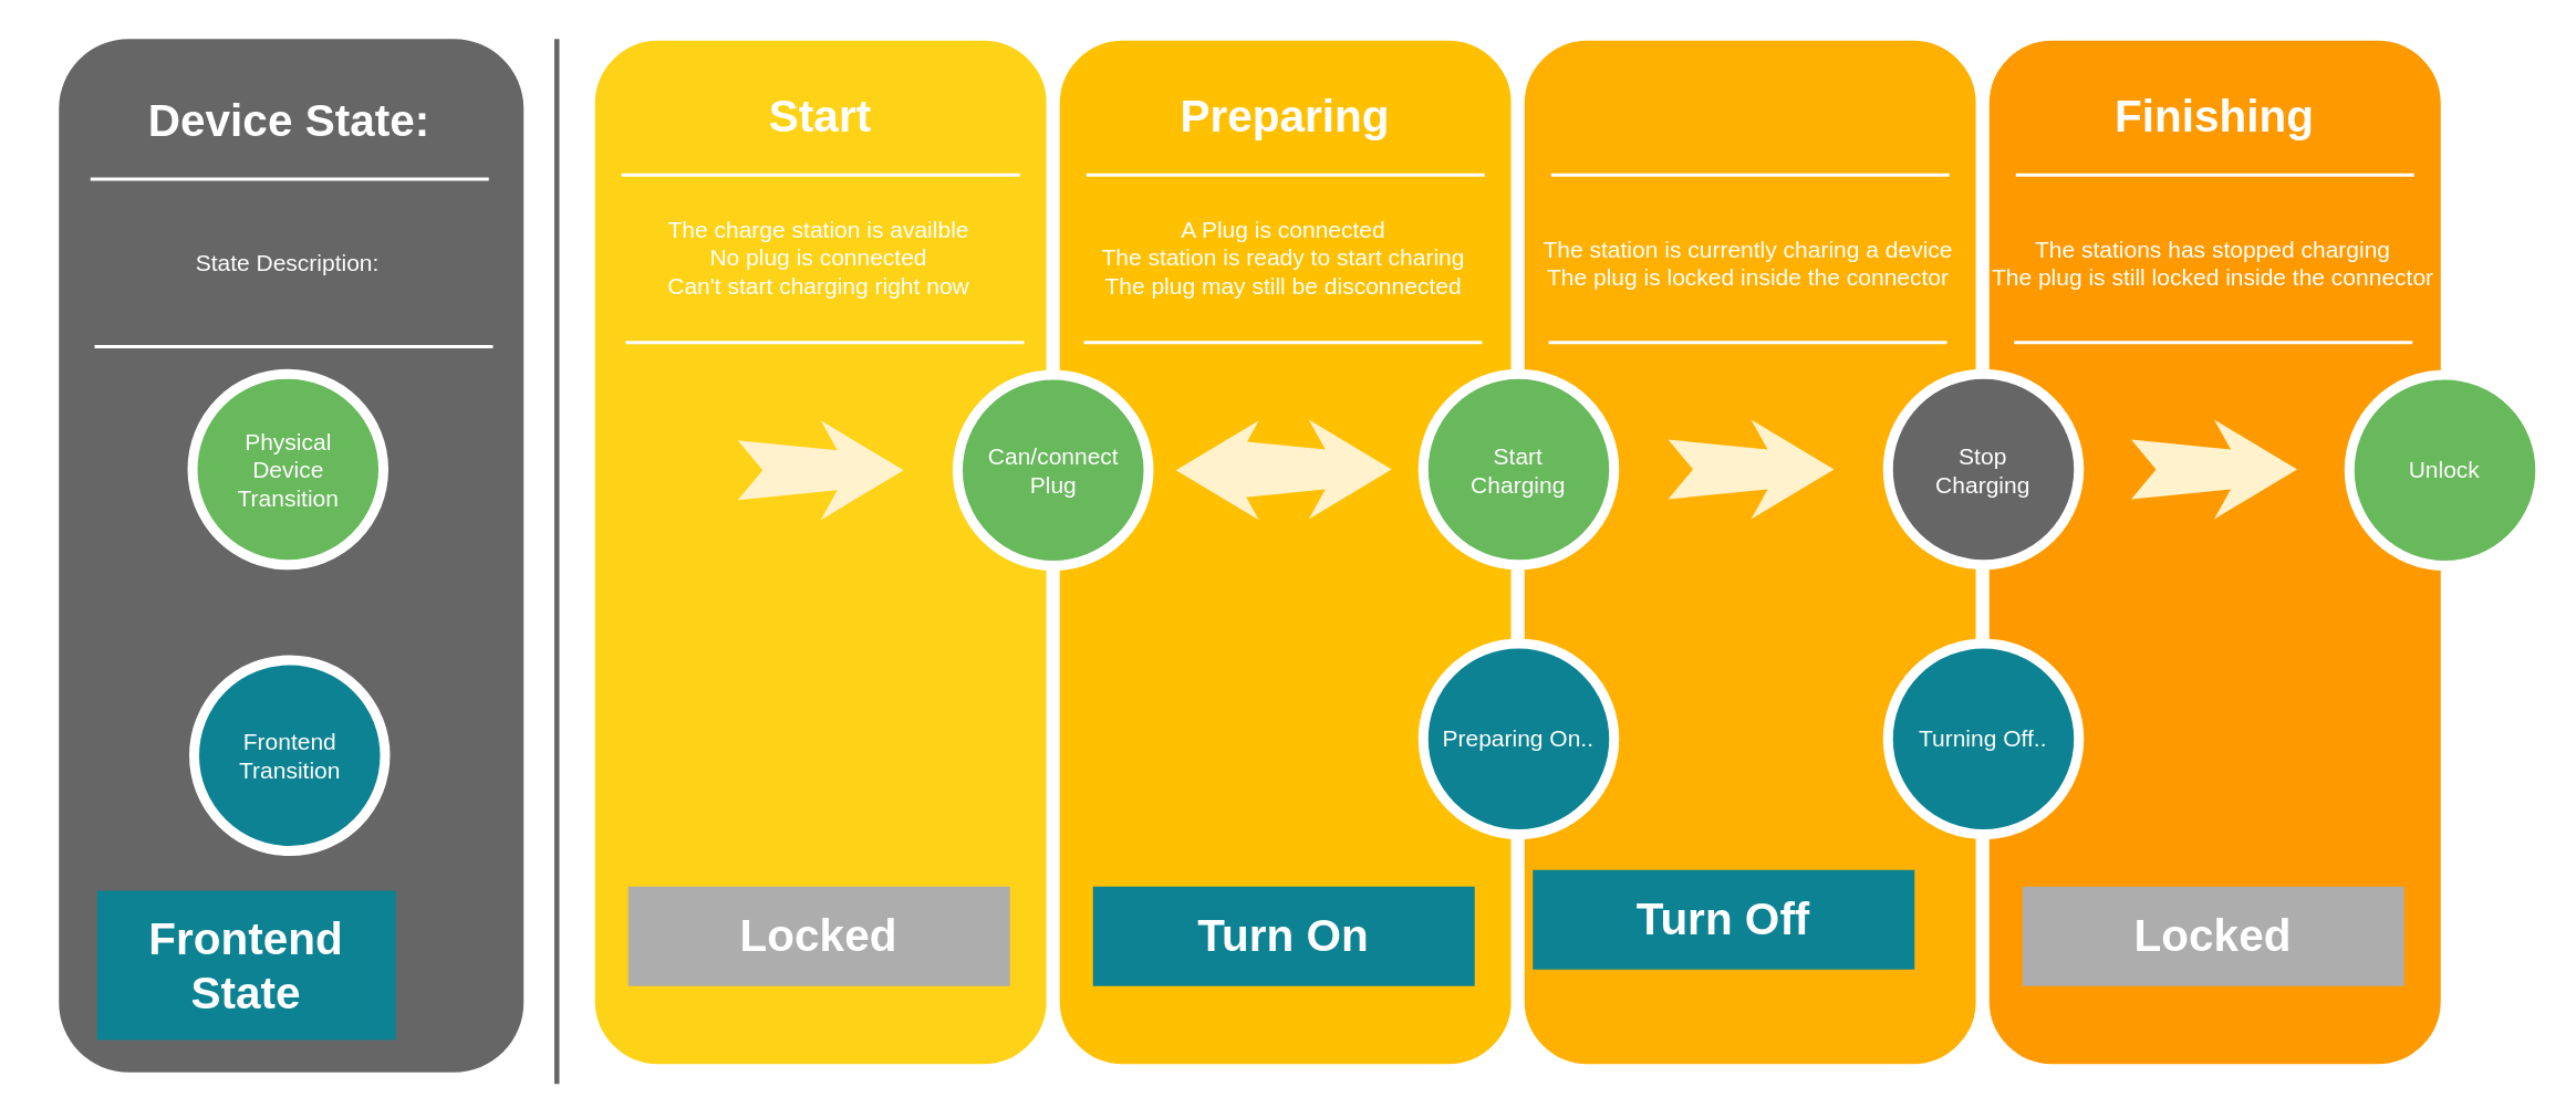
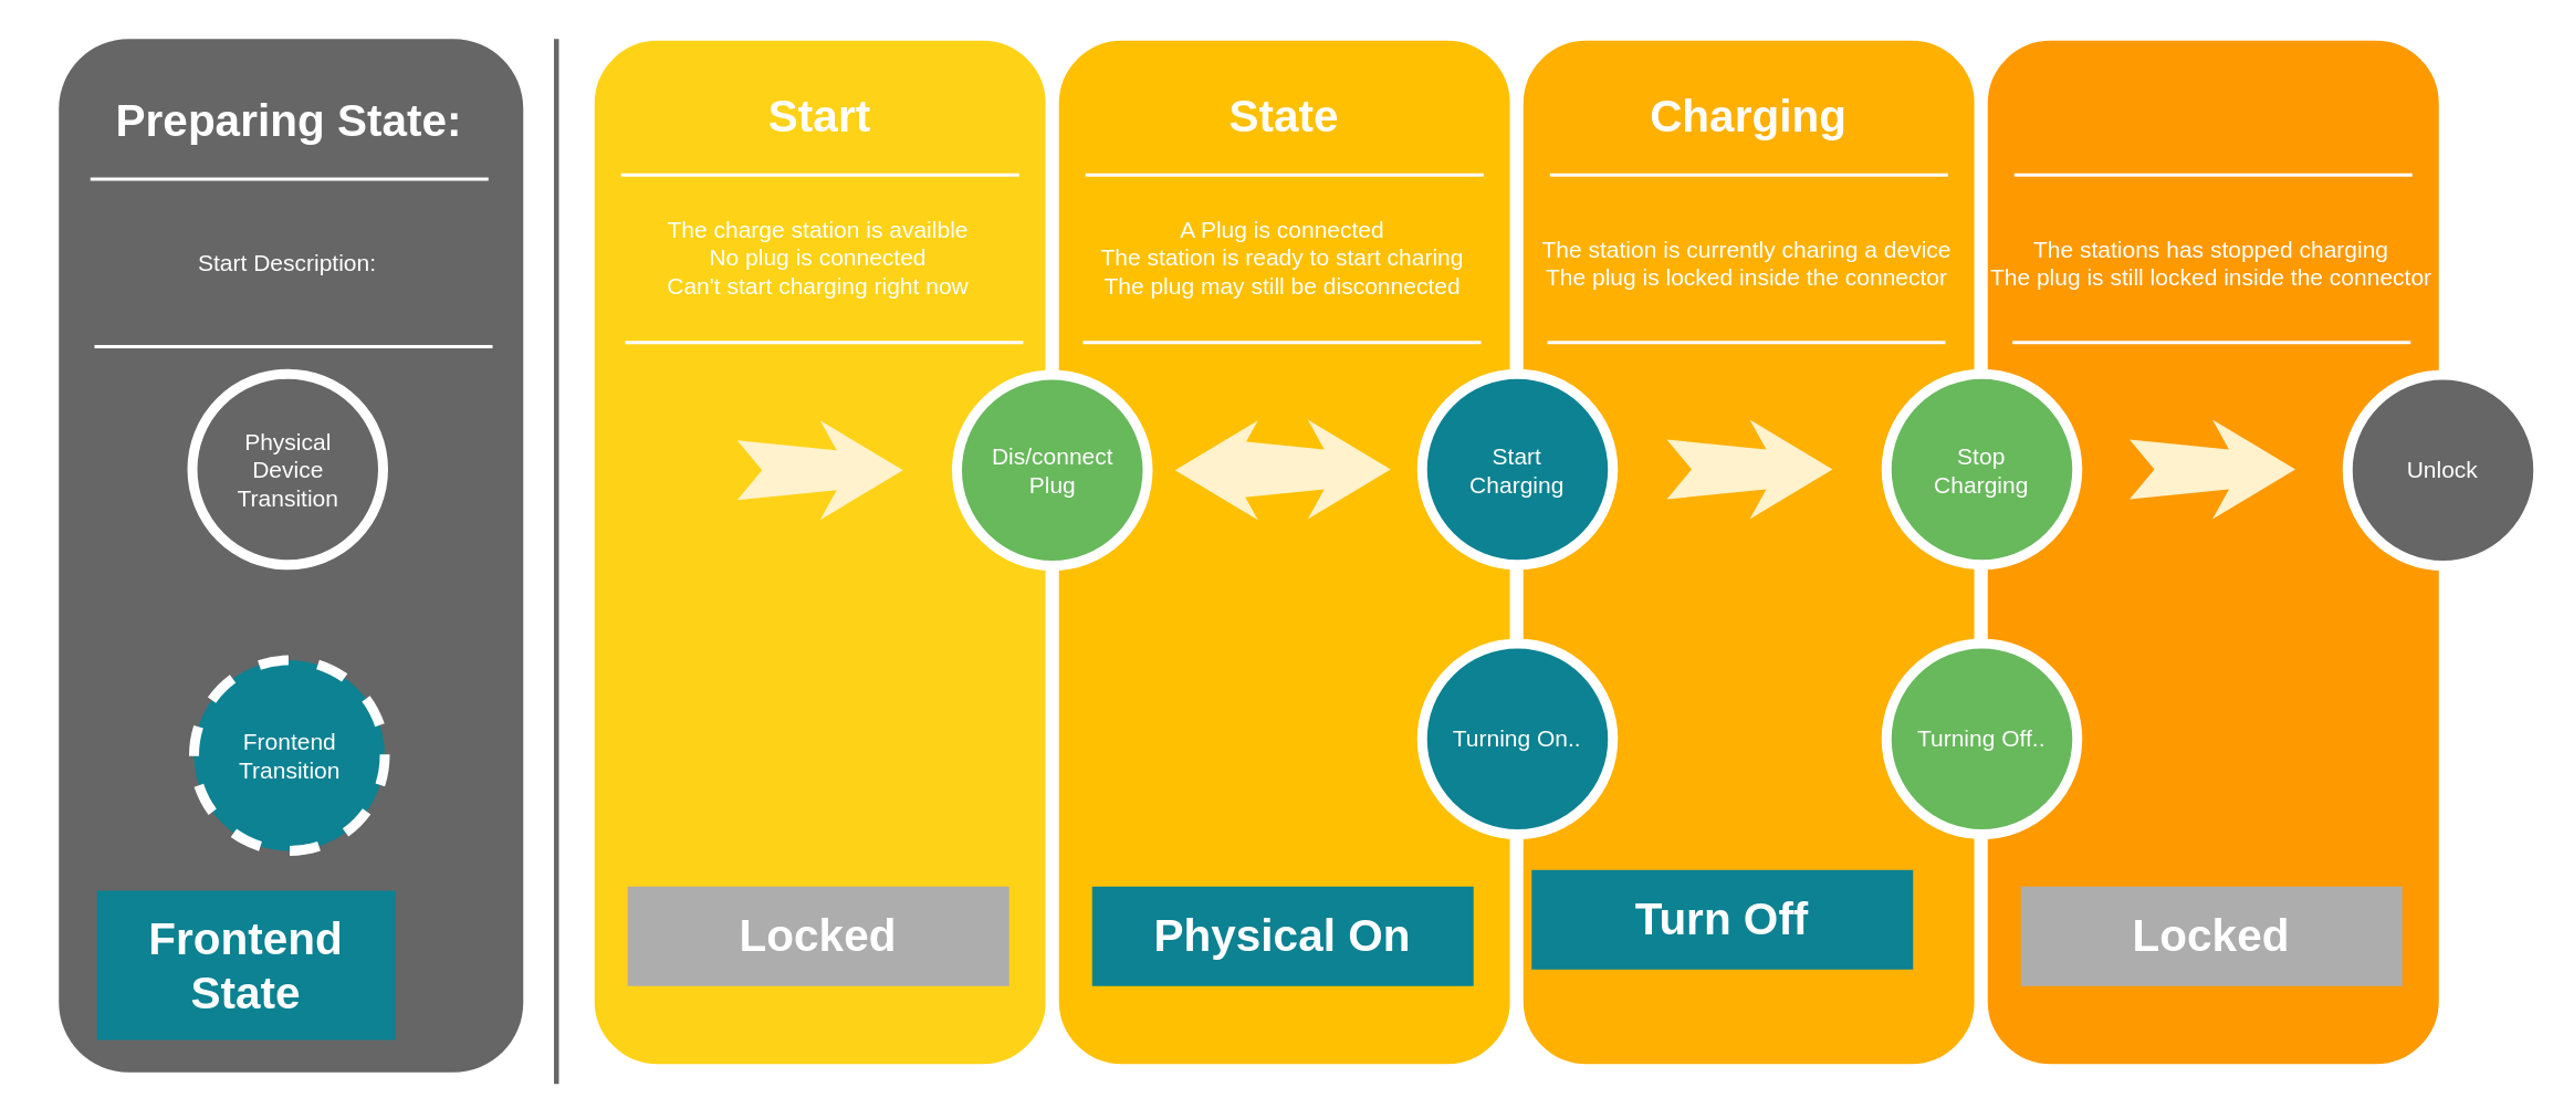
- <mxCell id="8" value="Preparing" style="text;html=1;strokeColor=none;fillColor=none;align=center;verticalAlign=middle;whiteSpace=wrap;rounded=0;shadow=0;fontSize=27;fontColor=#FFFFFF;fontStyle=1" parent="1" vertex="1"><mxGeometry x="634" y="40" width="280" height="60" as="geometry" /></mxCell>
+ <mxCell id="8" value="State" style="text;html=1;strokeColor=none;fillColor=none;align=center;verticalAlign=middle;whiteSpace=wrap;rounded=0;shadow=0;fontSize=27;fontColor=#FFFFFF;fontStyle=1" parent="1" vertex="1"><mxGeometry x="634" y="40" width="280" height="60" as="geometry" /></mxCell>
+ <mxCell id="13" value="Charging" style="text;html=1;strokeColor=none;fillColor=none;align=center;verticalAlign=middle;whiteSpace=wrap;rounded=0;shadow=0;fontSize=27;fontColor=#FFFFFF;fontStyle=1" parent="1" vertex="1"><mxGeometry x="914" y="40" width="280" height="60" as="geometry" /></mxCell>
- <mxCell id="19" value="Finishing" style="text;html=1;strokeColor=none;fillColor=none;align=center;verticalAlign=middle;whiteSpace=wrap;rounded=0;shadow=0;fontSize=27;fontColor=#FFFFFF;fontStyle=1" parent="1" vertex="1"><mxGeometry x="1194" y="40" width="280" height="60" as="geometry" /></mxCell>
- <mxCell id="38" value="Device State:" style="text;html=1;strokeColor=none;fillColor=none;align=center;verticalAlign=middle;whiteSpace=wrap;rounded=0;shadow=0;fontSize=27;fontColor=#FFFFFF;fontStyle=1;" vertex="1" parent="1"><mxGeometry x="34" y="42.5" width="280" height="60" as="geometry" /></mxCell>
+ <mxCell id="38" value="Preparing State:" style="text;html=1;strokeColor=none;fillColor=none;align=center;verticalAlign=middle;whiteSpace=wrap;rounded=0;shadow=0;fontSize=27;fontColor=#FFFFFF;fontStyle=1;" vertex="1" parent="1"><mxGeometry x="34" y="42.5" width="280" height="60" as="geometry" /></mxCell>
- <mxCell id="39" value="State Description:" style="text;html=1;strokeColor=none;fillColor=none;align=center;verticalAlign=middle;whiteSpace=wrap;rounded=0;shadow=0;fontSize=14;fontColor=#FFFFFF;" vertex="1" parent="1"><mxGeometry x="33" y="112.5" width="280" height="90" as="geometry" /></mxCell>
+ <mxCell id="39" value="Start Description:" style="text;html=1;strokeColor=none;fillColor=none;align=center;verticalAlign=middle;whiteSpace=wrap;rounded=0;shadow=0;fontSize=14;fontColor=#FFFFFF;" vertex="1" parent="1"><mxGeometry x="33" y="112.5" width="280" height="90" as="geometry" /></mxCell>
- <mxCell id="43" value="Physical&lt;br&gt;Device&lt;br&gt;Transition" style="ellipse;whiteSpace=wrap;html=1;rounded=0;shadow=0;strokeWidth=6;fontSize=14;align=center;fillColor=#68B85C;strokeColor=#FFFFFF;fontColor=#FFFFFF;" vertex="1" parent="1"><mxGeometry x="115.5" y="225" width="115" height="115" as="geometry" /></mxCell>
+ <mxCell id="43" value="Physical&lt;br&gt;Device&lt;br&gt;Transition" style="ellipse;whiteSpace=wrap;html=1;rounded=0;shadow=0;strokeWidth=6;fontSize=14;align=center;fillColor=#666666;strokeColor=#FFFFFF;fontColor=#FFFFFF;" vertex="1" parent="1"><mxGeometry x="115.5" y="225" width="115" height="115" as="geometry" /></mxCell>
- <mxCell id="35" value="Can/connect&lt;br&gt;Plug&lt;br&gt;" style="ellipse;whiteSpace=wrap;html=1;rounded=0;shadow=0;strokeWidth=6;fontSize=14;align=center;fillColor=#68B85C;strokeColor=#FFFFFF;fontColor=#FFFFFF;" parent="1" vertex="1"><mxGeometry x="576.5" y="225.5" width="115" height="115" as="geometry" /></mxCell>
+ <mxCell id="35" value="Dis/connect&lt;br&gt;Plug&lt;br&gt;" style="ellipse;whiteSpace=wrap;html=1;rounded=0;shadow=0;strokeWidth=6;fontSize=14;align=center;fillColor=#68B85C;strokeColor=#FFFFFF;fontColor=#FFFFFF;" parent="1" vertex="1"><mxGeometry x="576.5" y="225.5" width="115" height="115" as="geometry" /></mxCell>
- <mxCell id="16" value="Start&lt;br&gt;Charging&lt;br&gt;" style="ellipse;whiteSpace=wrap;html=1;rounded=0;shadow=0;strokeWidth=6;fontSize=14;align=center;fillColor=#68B85C;strokeColor=#FFFFFF;fontColor=#FFFFFF;" parent="1" vertex="1"><mxGeometry x="857" y="225" width="115" height="115" as="geometry" /></mxCell>
+ <mxCell id="16" value="Start&lt;br&gt;Charging&lt;br&gt;" style="ellipse;whiteSpace=wrap;html=1;rounded=0;shadow=0;strokeWidth=6;fontSize=14;align=center;fillColor=#0c8292;strokeColor=#FFFFFF;fontColor=#FFFFFF;" parent="1" vertex="1"><mxGeometry x="857" y="225" width="115" height="115" as="geometry" /></mxCell>
- <mxCell id="22" value="Stop&lt;br&gt;Charging&lt;br&gt;" style="ellipse;whiteSpace=wrap;html=1;rounded=0;shadow=0;strokeWidth=6;fontSize=14;align=center;fillColor=#666666;strokeColor=#FFFFFF;fontColor=#FFFFFF;" parent="1" vertex="1"><mxGeometry x="1137" y="225" width="115" height="115" as="geometry" /></mxCell>
+ <mxCell id="22" value="Stop&lt;br&gt;Charging&lt;br&gt;" style="ellipse;whiteSpace=wrap;html=1;rounded=0;shadow=0;strokeWidth=6;fontSize=14;align=center;fillColor=#68B85C;strokeColor=#FFFFFF;fontColor=#FFFFFF;" parent="1" vertex="1"><mxGeometry x="1137" y="225" width="115" height="115" as="geometry" /></mxCell>
- <mxCell id="24" value="Unlock" style="ellipse;whiteSpace=wrap;html=1;rounded=0;shadow=0;strokeWidth=6;fontSize=14;align=center;fillColor=#68B85C;strokeColor=#FFFFFF;fontColor=#FFFFFF;" parent="1" vertex="1"><mxGeometry x="1415" y="225.5" width="115" height="115" as="geometry" /></mxCell>
+ <mxCell id="24" value="Unlock" style="ellipse;whiteSpace=wrap;html=1;rounded=0;shadow=0;strokeWidth=6;fontSize=14;align=center;fillColor=#666666;strokeColor=#FFFFFF;fontColor=#FFFFFF;" parent="1" vertex="1"><mxGeometry x="1415" y="225.5" width="115" height="115" as="geometry" /></mxCell>
- <mxCell id="33" value="Preparing On..&lt;br&gt;" style="ellipse;whiteSpace=wrap;html=1;rounded=0;shadow=0;strokeWidth=6;fontSize=14;align=center;fillColor=#0C8292;strokeColor=#FFFFFF;fontColor=#FFFFFF;" vertex="1" parent="1"><mxGeometry x="857" y="387.5" width="115" height="115" as="geometry" /></mxCell>
+ <mxCell id="33" value="Turning On..&lt;br&gt;" style="ellipse;whiteSpace=wrap;html=1;rounded=0;shadow=0;strokeWidth=6;fontSize=14;align=center;fillColor=#0C8292;strokeColor=#FFFFFF;fontColor=#FFFFFF;" vertex="1" parent="1"><mxGeometry x="857" y="387.5" width="115" height="115" as="geometry" /></mxCell>
- <mxCell id="34" value="Turning Off..&lt;br&gt;" style="ellipse;whiteSpace=wrap;html=1;rounded=0;shadow=0;strokeWidth=6;fontSize=14;align=center;fillColor=#0C8292;strokeColor=#FFFFFF;fontColor=#FFFFFF;" vertex="1" parent="1"><mxGeometry x="1137" y="387.5" width="115" height="115" as="geometry" /></mxCell>
+ <mxCell id="34" value="Turning Off..&lt;br&gt;" style="ellipse;whiteSpace=wrap;html=1;rounded=0;shadow=0;strokeWidth=6;fontSize=14;align=center;fillColor=#68b85c;strokeColor=#FFFFFF;fontColor=#FFFFFF;" vertex="1" parent="1"><mxGeometry x="1137" y="387.5" width="115" height="115" as="geometry" /></mxCell>
- <mxCell id="44" value="Frontend Transition" style="ellipse;whiteSpace=wrap;html=1;rounded=0;shadow=0;strokeWidth=6;fontSize=14;align=center;fillColor=#0C8292;strokeColor=#FFFFFF;fontColor=#FFFFFF;" vertex="1" parent="1"><mxGeometry x="116.5" y="397.5" width="115" height="115" as="geometry" /></mxCell>
+ <mxCell id="44" value="Frontend Transition" style="ellipse;whiteSpace=wrap;html=1;rounded=0;shadow=0;strokeWidth=6;fontSize=14;align=center;fillColor=#0C8292;strokeColor=#FFFFFF;fontColor=#FFFFFF;dashed=1;" vertex="1" parent="1"><mxGeometry x="116.5" y="397.5" width="115" height="115" as="geometry" /></mxCell>
- <mxCell id="28" value="Turn On" style="text;html=1;strokeColor=none;fillColor=#0C8292;align=center;verticalAlign=middle;whiteSpace=wrap;rounded=0;shadow=0;fontSize=27;fontColor=#FFFFFF;fontStyle=1" vertex="1" parent="1"><mxGeometry x="658" y="534" width="230" height="60" as="geometry" /></mxCell>
+ <mxCell id="28" value="Physical On" style="text;html=1;strokeColor=none;fillColor=#0C8292;align=center;verticalAlign=middle;whiteSpace=wrap;rounded=0;shadow=0;fontSize=27;fontColor=#FFFFFF;fontStyle=1" vertex="1" parent="1"><mxGeometry x="658" y="534" width="230" height="60" as="geometry" /></mxCell>
